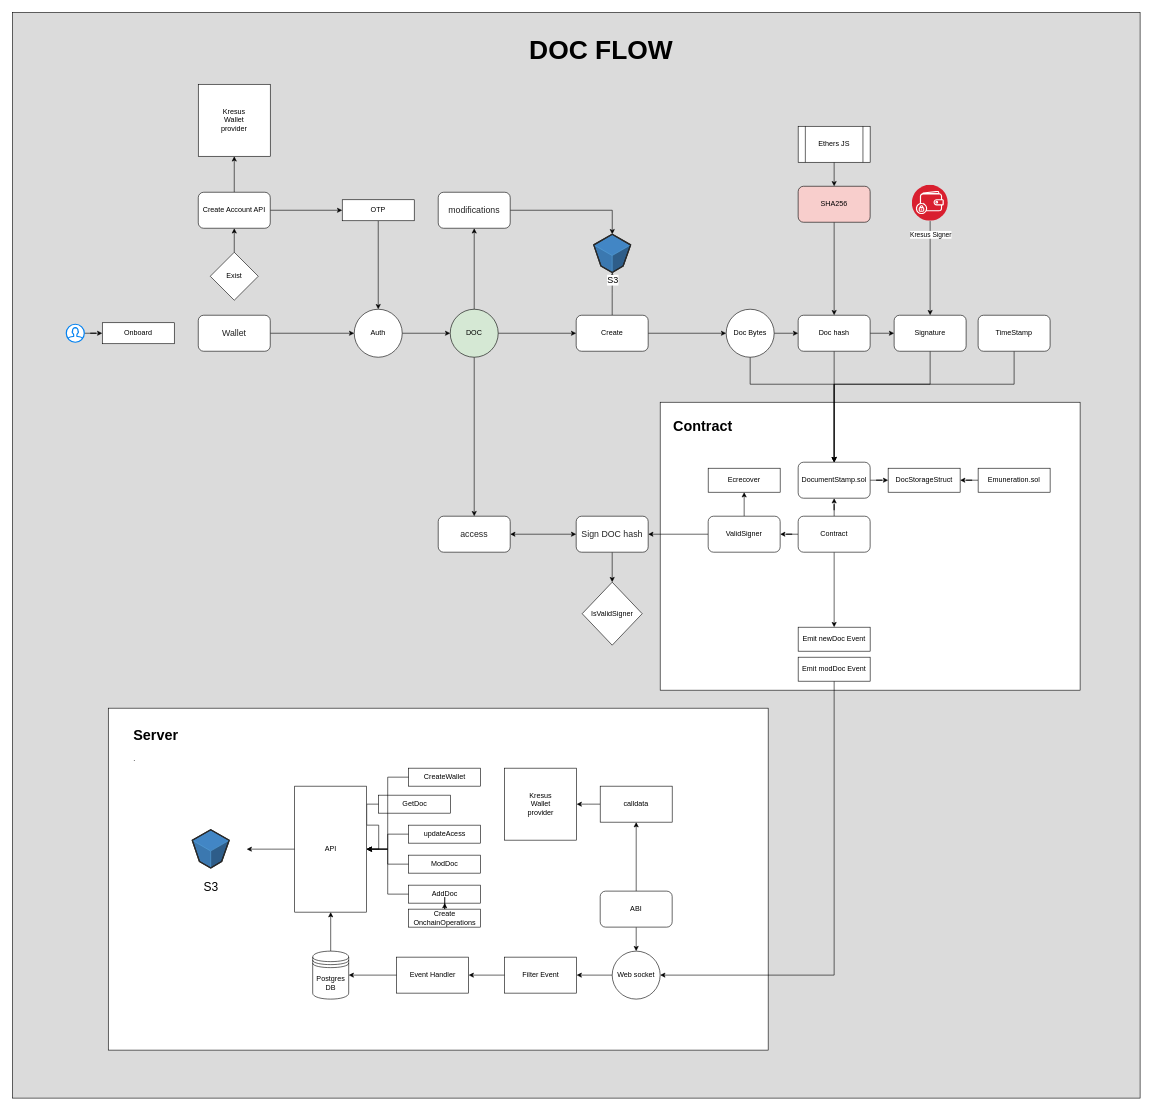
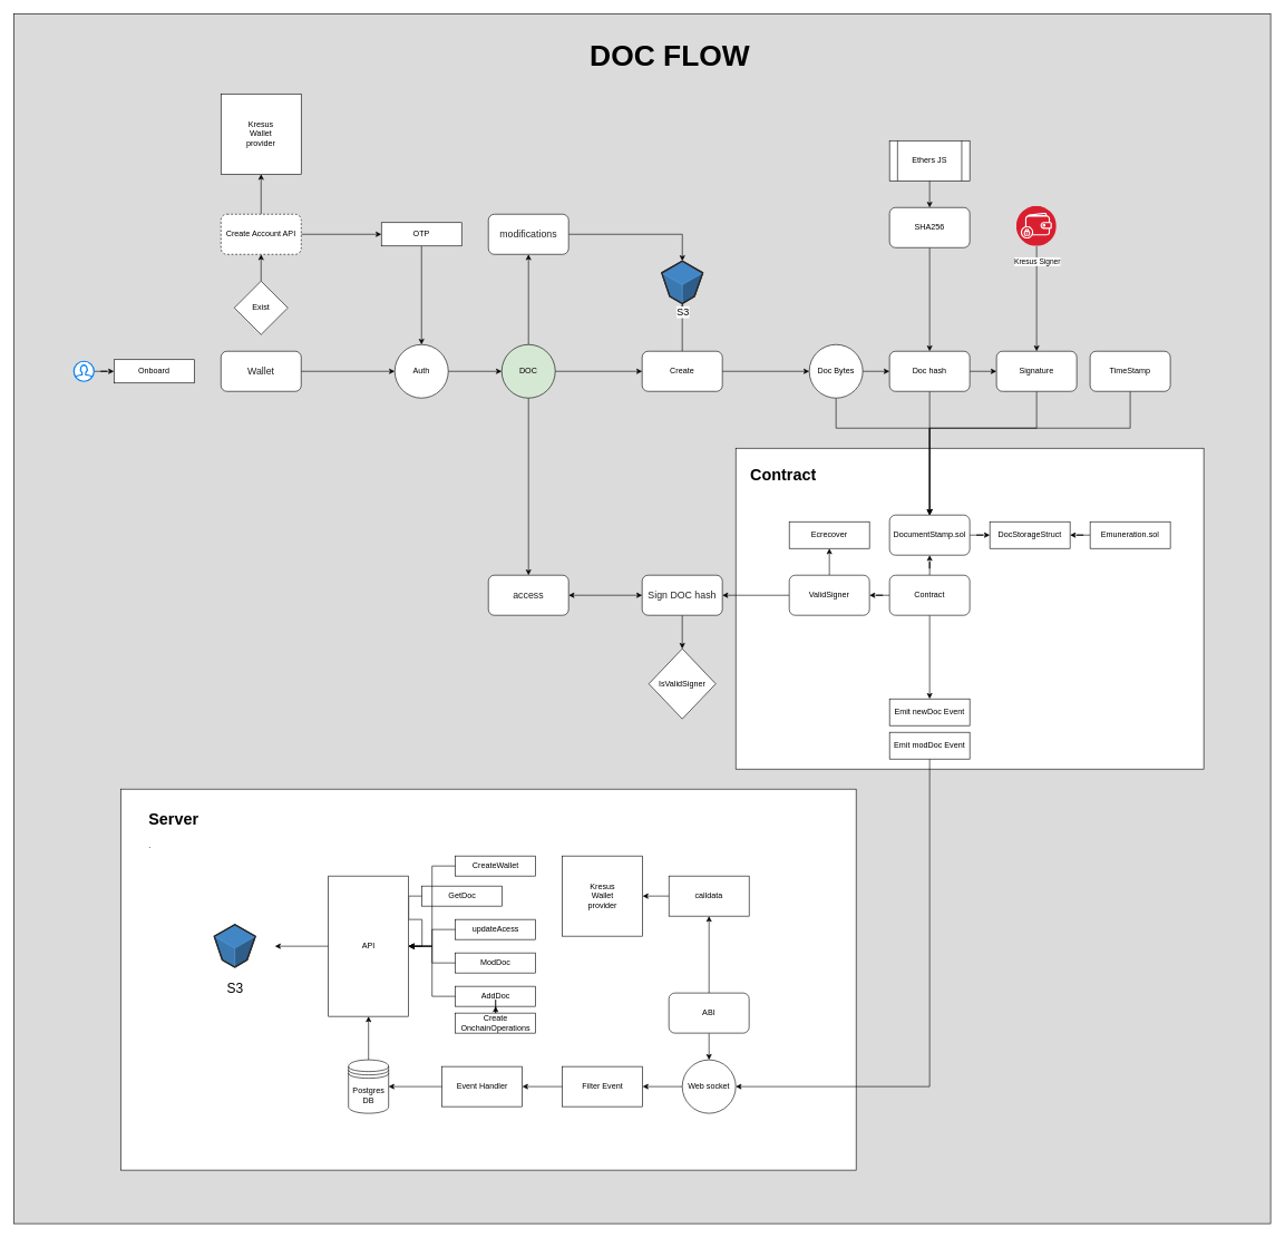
- <mxCell id="39" value="SHA256" style="rounded=1;whiteSpace=wrap;html=1;fillColor=#f8cecc;" parent="1" vertex="1"><mxGeometry x="1330" y="310" width="120" height="60" as="geometry" /></mxCell>
+ <mxCell id="39" value="SHA256" style="rounded=1;whiteSpace=wrap;html=1;" parent="1" vertex="1"><mxGeometry x="1330" y="310" width="120" height="60" as="geometry" /></mxCell>
- <mxCell id="28" value="Create Account API" style="rounded=1;whiteSpace=wrap;html=1;" parent="1" vertex="1"><mxGeometry x="330" y="320" width="120" height="60" as="geometry" /></mxCell>
+ <mxCell id="28" value="Create Account API" style="rounded=1;whiteSpace=wrap;html=1;dashed=1;" parent="1" vertex="1"><mxGeometry x="330" y="320" width="120" height="60" as="geometry" /></mxCell>
